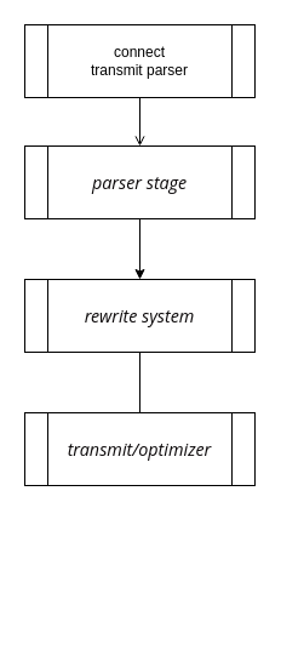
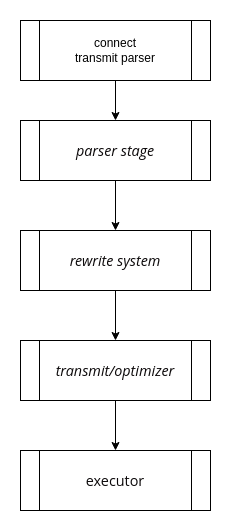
- <mxCell id="10" value="" style="edgeStyle=orthogonalEdgeStyle;rounded=0;orthogonalLoop=1;jettySize=auto;html=1;endArrow=open;" edge="1" parent="2" source="11" target="4"><mxGeometry relative="1" as="geometry" /></mxCell>
+ <mxCell id="10" value="" style="edgeStyle=orthogonalEdgeStyle;rounded=0;orthogonalLoop=1;jettySize=auto;html=1;" edge="1" parent="2" source="11" target="4"><mxGeometry relative="1" as="geometry" /></mxCell>
- <mxCell id="5" value="" style="edgeStyle=orthogonalEdgeStyle;rounded=0;orthogonalLoop=1;jettySize=auto;html=1;endArrow=none;" edge="1" parent="2" source="6" target="8"><mxGeometry relative="1" as="geometry" /></mxCell>
+ <mxCell id="5" value="" style="edgeStyle=orthogonalEdgeStyle;rounded=0;orthogonalLoop=1;jettySize=auto;html=1;" edge="1" parent="2" source="6" target="8"><mxGeometry relative="1" as="geometry" /></mxCell>
+ <mxCell id="7" value="" style="edgeStyle=orthogonalEdgeStyle;rounded=0;orthogonalLoop=1;jettySize=auto;html=1;" edge="1" parent="2" source="8" target="9"><mxGeometry relative="1" as="geometry" /></mxCell>
+ <mxCell id="9" value="&lt;span style=&quot;color: rgb(13, 10, 11); font-family: &amp;quot;Open Sans&amp;quot;, sans-serif; font-size: 14.4px; text-align: left; background-color: rgb(255, 255, 255);&quot;&gt;executor&lt;/span&gt;" style="shape=process;whiteSpace=wrap;html=1;backgroundOutline=1;" vertex="1" parent="2"><mxGeometry y="430" width="190" height="60" as="geometry" /></mxCell>
